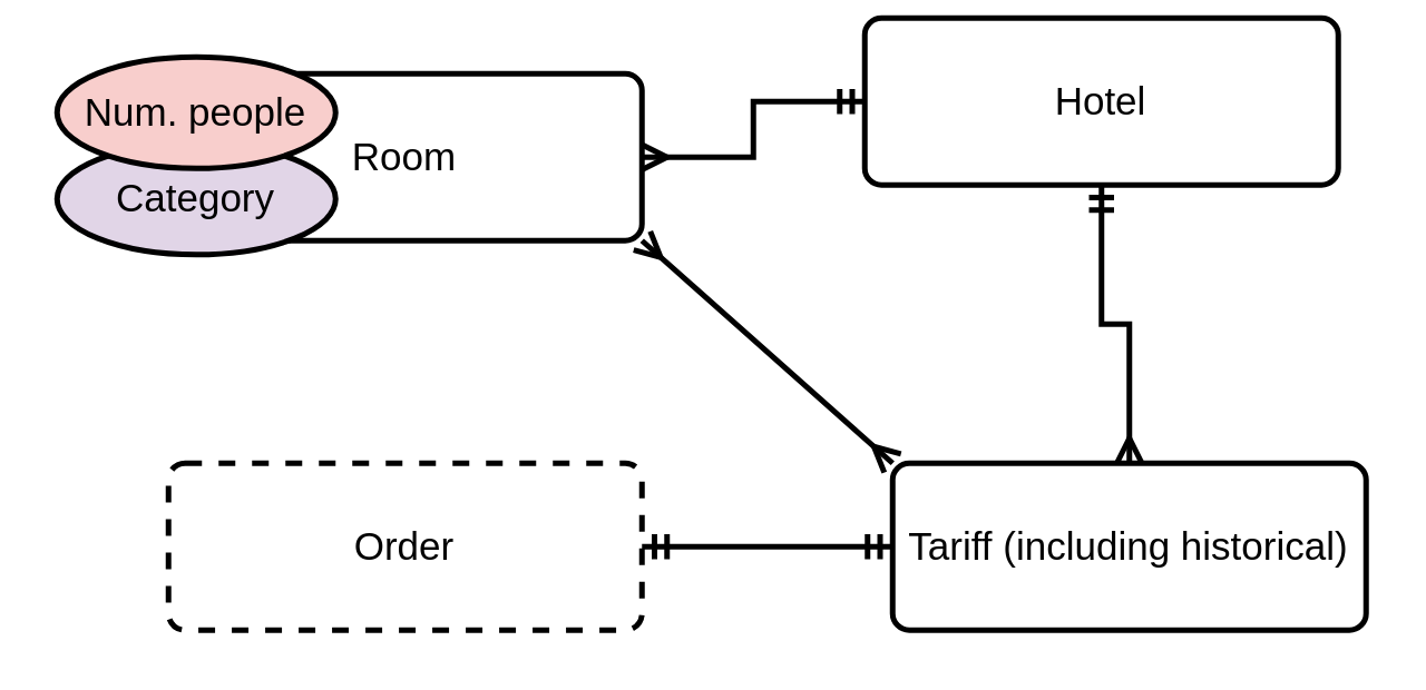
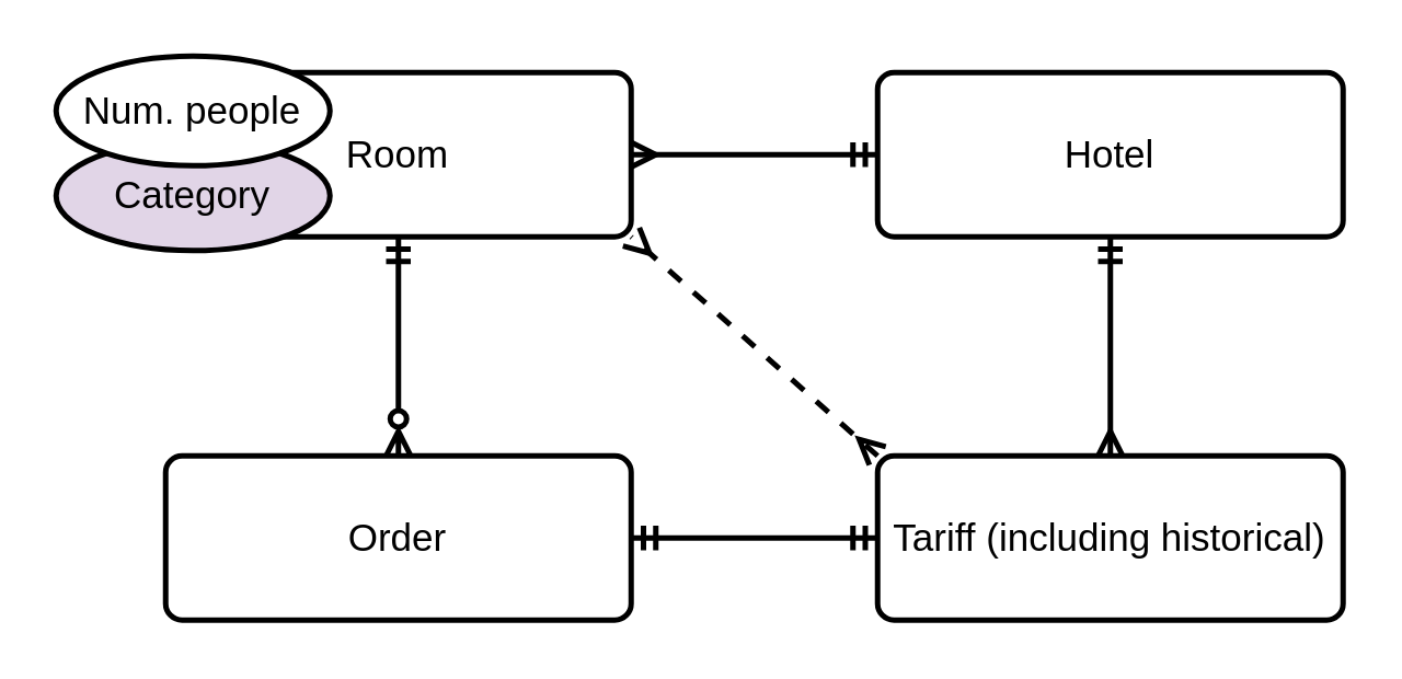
- <mxCell id="11" value="Hotel" style="rounded=1;arcSize=10;whiteSpace=wrap;html=1;align=center;strokeWidth=2;fontSize=14;" parent="1" vertex="1"><mxGeometry x="310" y="6" width="170" height="60" as="geometry" /></mxCell>
+ <mxCell id="11" value="Hotel" style="rounded=1;arcSize=10;whiteSpace=wrap;html=1;align=center;strokeWidth=2;fontSize=14;" parent="1" vertex="1"><mxGeometry x="320" y="26" width="170" height="60" as="geometry" /></mxCell>
- <mxCell id="12" value="Num. people" style="ellipse;whiteSpace=wrap;html=1;align=center;strokeWidth=2;fontSize=14;fillColor=#f8cecc;" parent="1" vertex="1"><mxGeometry x="20" y="20" width="100" height="40" as="geometry" /></mxCell>
+ <mxCell id="12" value="Num. people" style="ellipse;whiteSpace=wrap;html=1;align=center;strokeWidth=2;fontSize=14;" parent="1" vertex="1"><mxGeometry x="20" y="20" width="100" height="40" as="geometry" /></mxCell>
+ <mxCell id="3" style="edgeStyle=orthogonalEdgeStyle;rounded=0;orthogonalLoop=1;jettySize=auto;html=1;exitX=0.5;exitY=0;exitDx=0;exitDy=0;entryX=0.5;entryY=1;entryDx=0;entryDy=0;startArrow=ERzeroToMany;startFill=0;endArrow=ERmandOne;endFill=0;strokeWidth=2;fontSize=14;" parent="1" source="4" target="2" edge="1"><mxGeometry relative="1" as="geometry" /></mxCell>
- <mxCell id="6" style="rounded=0;orthogonalLoop=1;jettySize=auto;html=1;exitX=0;exitY=0;exitDx=0;exitDy=0;entryX=1;entryY=1;entryDx=0;entryDy=0;startArrow=ERmany;startFill=0;endArrow=ERmany;endFill=0;strokeWidth=2;fontSize=14;" parent="1" source="7" target="2" edge="1"><mxGeometry relative="1" as="geometry" /></mxCell>
+ <mxCell id="6" style="rounded=0;orthogonalLoop=1;jettySize=auto;html=1;exitX=0;exitY=0;exitDx=0;exitDy=0;entryX=1;entryY=1;entryDx=0;entryDy=0;startArrow=ERmany;startFill=0;endArrow=ERmany;endFill=0;strokeWidth=2;fontSize=14;dashed=1;" parent="1" source="7" target="2" edge="1"><mxGeometry relative="1" as="geometry" /></mxCell>
- <mxCell id="4" value="Order" style="rounded=1;arcSize=10;whiteSpace=wrap;html=1;align=center;strokeWidth=2;fontSize=14;dashed=1;" parent="1" vertex="1"><mxGeometry x="60" y="166" width="170" height="60" as="geometry" /></mxCell>
+ <mxCell id="4" value="Order" style="rounded=1;arcSize=10;whiteSpace=wrap;html=1;align=center;strokeWidth=2;fontSize=14;" parent="1" vertex="1"><mxGeometry x="60" y="166" width="170" height="60" as="geometry" /></mxCell>
